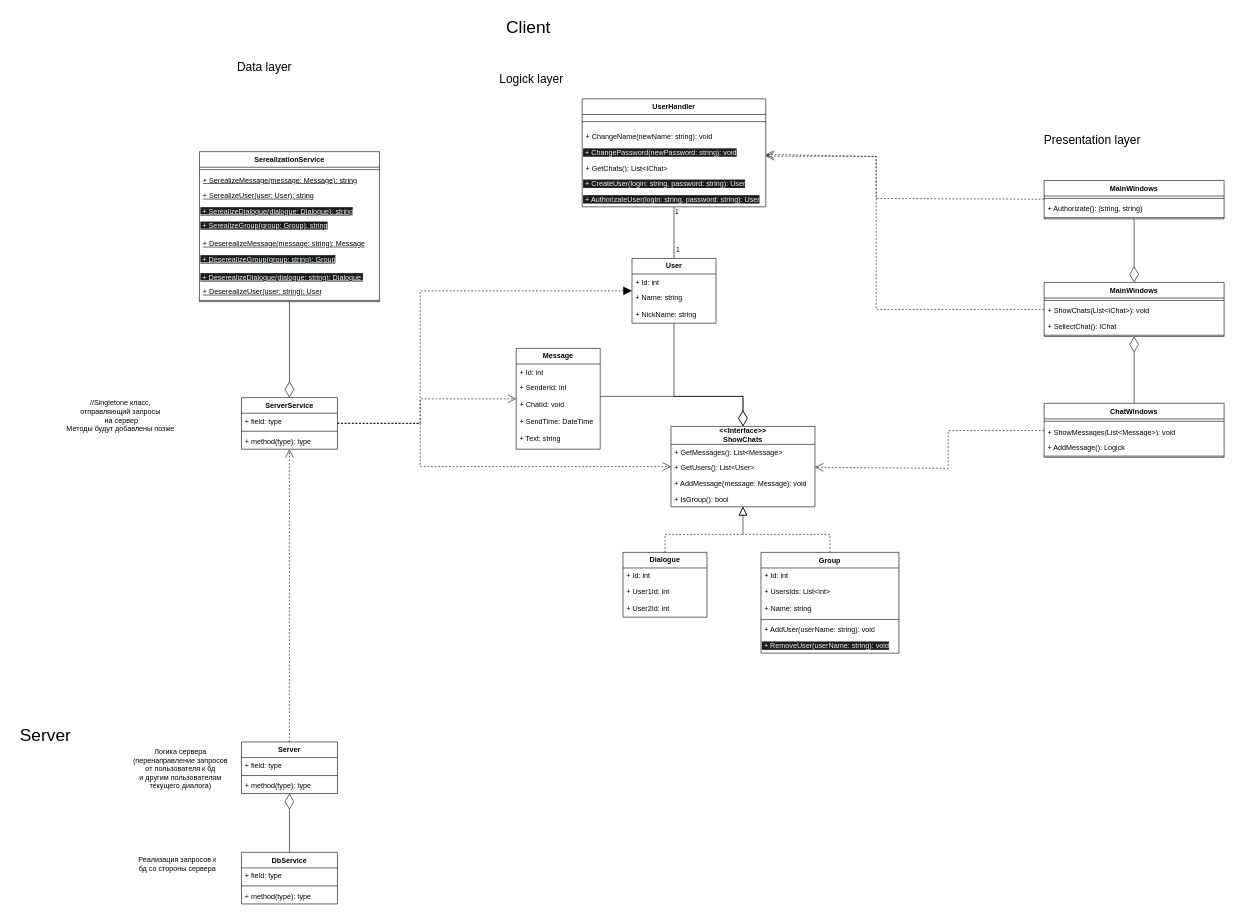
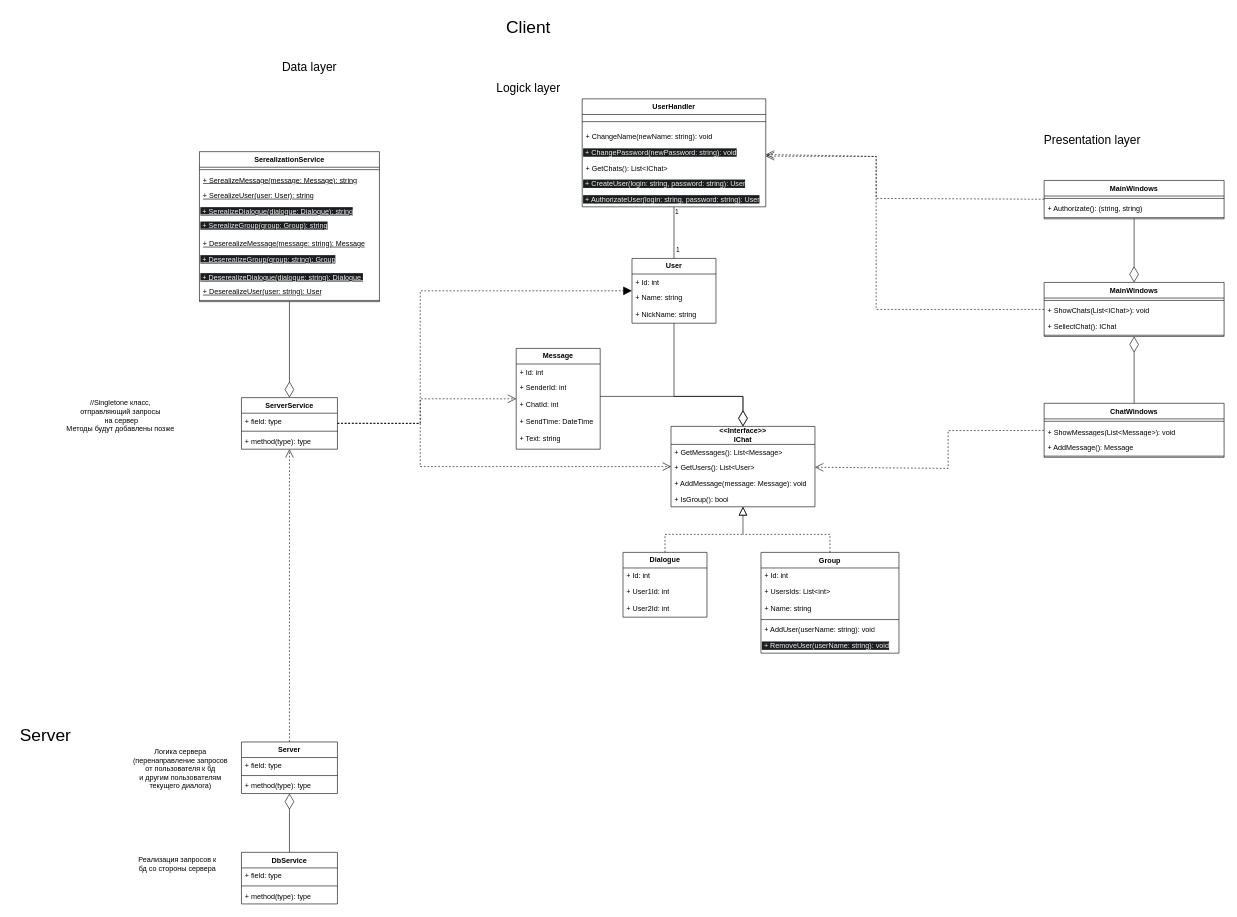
- <mxCell id="70" value="&lt;font style=&quot;font-size: 20px;&quot;&gt;Data layer&lt;/font&gt;" style="text;html=1;align=center;verticalAlign=middle;resizable=0;points=[];autosize=1;strokeColor=none;fillColor=none;" parent="1" vertex="1"><mxGeometry x="385" y="90" width="110" height="40" as="geometry" /></mxCell>
+ <mxCell id="70" value="&lt;font style=&quot;font-size: 20px;&quot;&gt;Data layer&lt;/font&gt;" style="text;html=1;align=center;verticalAlign=middle;resizable=0;points=[];autosize=1;strokeColor=none;fillColor=none;" parent="1" vertex="1"><mxGeometry x="460" y="90" width="110" height="40" as="geometry" /></mxCell>
- <mxCell id="69" value="&lt;font style=&quot;font-size: 20px;&quot;&gt;Logick layer&lt;/font&gt;" style="text;html=1;align=center;verticalAlign=middle;resizable=0;points=[];autosize=1;strokeColor=none;fillColor=none;" parent="1" vertex="1"><mxGeometry y="110" width="130" height="40" as="geometry" x="820" /></mxCell>
+ <mxCell id="69" value="&lt;font style=&quot;font-size: 20px;&quot;&gt;Logick layer&lt;/font&gt;" style="text;html=1;align=center;verticalAlign=middle;resizable=0;points=[];autosize=1;strokeColor=none;fillColor=none;" parent="1" vertex="1"><mxGeometry x="815" y="125" width="130" height="40" as="geometry" /></mxCell>
- <mxCell id="5" value="+ ChatId: void" style="text;strokeColor=none;fillColor=none;align=left;verticalAlign=top;spacingLeft=4;spacingRight=4;overflow=hidden;rotatable=0;points=[[0,0.5],[1,0.5]];portConstraint=eastwest;whiteSpace=wrap;html=1;" parent="2" vertex="1"><mxGeometry y="80" width="140" height="28" as="geometry" /></mxCell>
+ <mxCell id="5" value="+ ChatId: int" style="text;strokeColor=none;fillColor=none;align=left;verticalAlign=top;spacingLeft=4;spacingRight=4;overflow=hidden;rotatable=0;points=[[0,0.5],[1,0.5]];portConstraint=eastwest;whiteSpace=wrap;html=1;" parent="2" vertex="1"><mxGeometry y="80" width="140" height="28" as="geometry" /></mxCell>
- <mxCell id="8" value="&lt;b&gt;&amp;lt;&amp;lt;Interface&amp;gt;&amp;gt;&lt;br&gt;ShowChats&lt;br&gt;&lt;/b&gt;" style="swimlane;fontStyle=0;childLayout=stackLayout;horizontal=1;startSize=30;fillColor=none;horizontalStack=0;resizeParent=1;resizeParentMax=0;resizeLast=0;collapsible=1;marginBottom=0;whiteSpace=wrap;html=1;" parent="1" vertex="1"><mxGeometry x="1118" y="710" width="240" height="134" as="geometry" /></mxCell>
+ <mxCell id="8" value="&lt;b&gt;&amp;lt;&amp;lt;Interface&amp;gt;&amp;gt;&lt;br&gt;IChat&lt;br&gt;&lt;/b&gt;" style="swimlane;fontStyle=0;childLayout=stackLayout;horizontal=1;startSize=30;fillColor=none;horizontalStack=0;resizeParent=1;resizeParentMax=0;resizeLast=0;collapsible=1;marginBottom=0;whiteSpace=wrap;html=1;" parent="1" vertex="1"><mxGeometry x="1118" y="710" width="240" height="134" as="geometry" /></mxCell>
- <mxCell id="66" value="+ AddMessage(): Logick" style="text;strokeColor=none;fillColor=none;align=left;verticalAlign=top;spacingLeft=4;spacingRight=4;overflow=hidden;rotatable=0;points=[[0,0.5],[1,0.5]];portConstraint=eastwest;whiteSpace=wrap;html=1;" vertex="1" parent="63"><mxGeometry y="60" width="300" height="26" as="geometry" /></mxCell>
+ <mxCell id="66" value="+ AddMessage(): Message" style="text;strokeColor=none;fillColor=none;align=left;verticalAlign=top;spacingLeft=4;spacingRight=4;overflow=hidden;rotatable=0;points=[[0,0.5],[1,0.5]];portConstraint=eastwest;whiteSpace=wrap;html=1;" vertex="1" parent="63"><mxGeometry y="60" width="300" height="26" as="geometry" /></mxCell>
